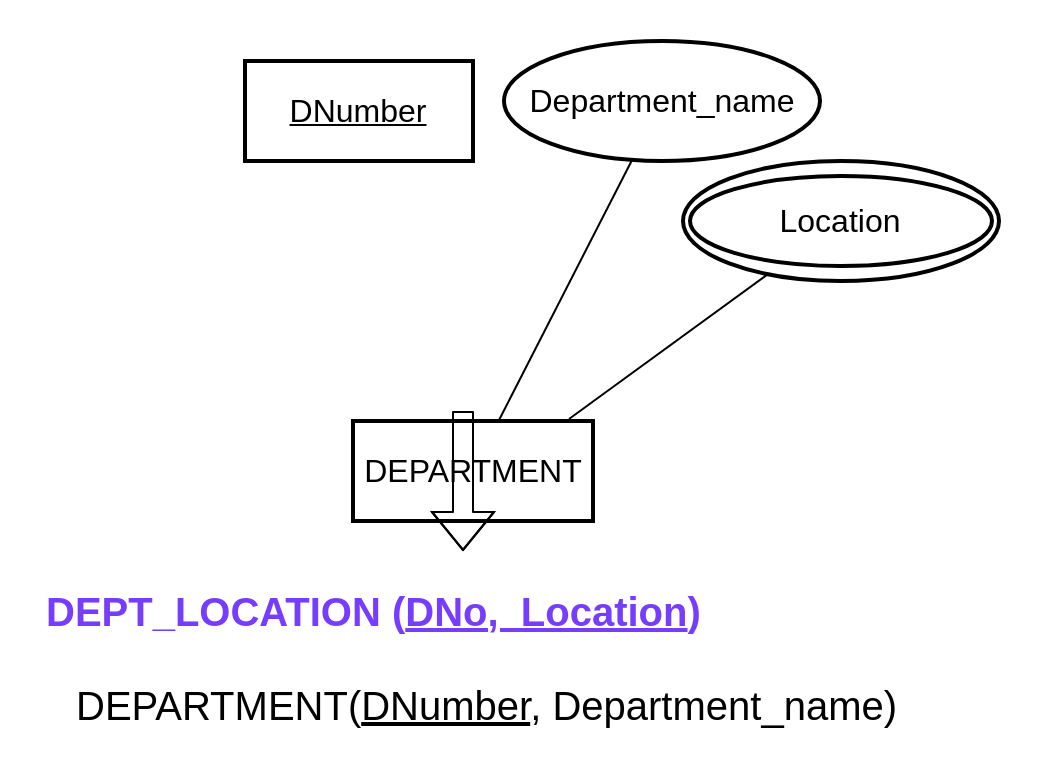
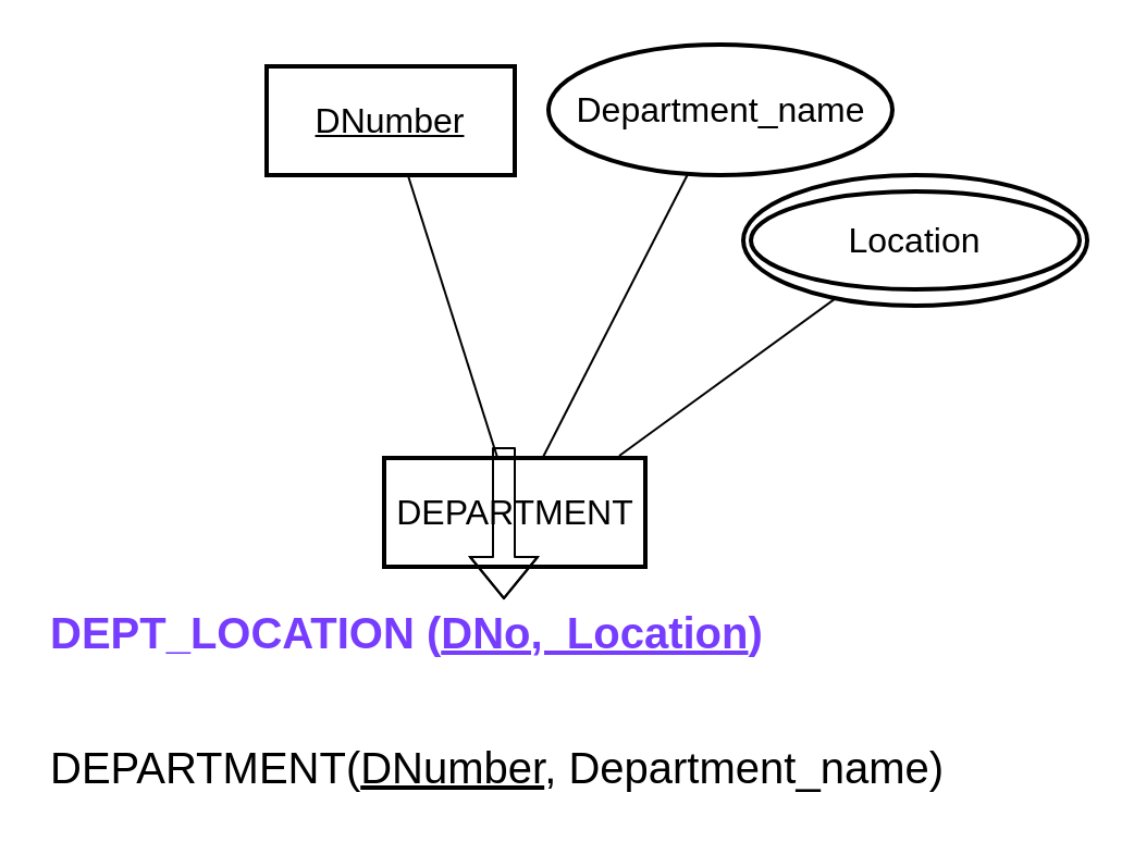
+ <mxCell id="9" value="" style="endArrow=none;html=1;" parent="1" source="2" target="6" edge="1"><mxGeometry width="50" height="50" relative="1" as="geometry"><mxPoint x="297.754" y="150" as="sourcePoint" /><mxPoint x="364" y="118" as="targetPoint" /></mxGeometry></mxCell>
- <mxCell id="4" value="&lt;b&gt;&lt;font color=&quot;#773dff&quot;&gt;DEPT_LOCATION (&lt;u&gt;DNo,&amp;nbsp; Location&lt;/u&gt;)&lt;/font&gt;&lt;/b&gt;" style="text;html=1;strokeColor=none;fillColor=none;align=left;verticalAlign=middle;whiteSpace=wrap;rounded=0;fontSize=20;" parent="1" vertex="1"><mxGeometry x="20.5" y="295" width="462" height="20" as="geometry" /></mxCell>
+ <mxCell id="4" value="&lt;b&gt;&lt;font color=&quot;#773dff&quot;&gt;DEPT_LOCATION (&lt;u&gt;DNo,&amp;nbsp; Location&lt;/u&gt;)&lt;/font&gt;&lt;/b&gt;" style="text;html=1;strokeColor=none;fillColor=none;align=left;verticalAlign=middle;whiteSpace=wrap;rounded=0;fontSize=20;" parent="1" vertex="1"><mxGeometry x="20.5" y="280" width="462" height="20" as="geometry" /></mxCell>
- <mxCell id="5" value="DEPARTMENT(&lt;u&gt;DNumber&lt;/u&gt;, Department_name)" style="text;html=1;strokeColor=none;fillColor=none;align=left;verticalAlign=middle;whiteSpace=wrap;rounded=0;fontSize=20;" parent="1" vertex="1"><mxGeometry x="36" y="338" width="471" height="27" as="geometry" /></mxCell>
+ <mxCell id="5" value="DEPARTMENT(&lt;u&gt;DNumber&lt;/u&gt;, Department_name)" style="text;html=1;strokeColor=none;fillColor=none;align=left;verticalAlign=middle;whiteSpace=wrap;rounded=0;fontSize=20;" parent="1" vertex="1"><mxGeometry x="21" y="338" width="471" height="27" as="geometry" /></mxCell>
